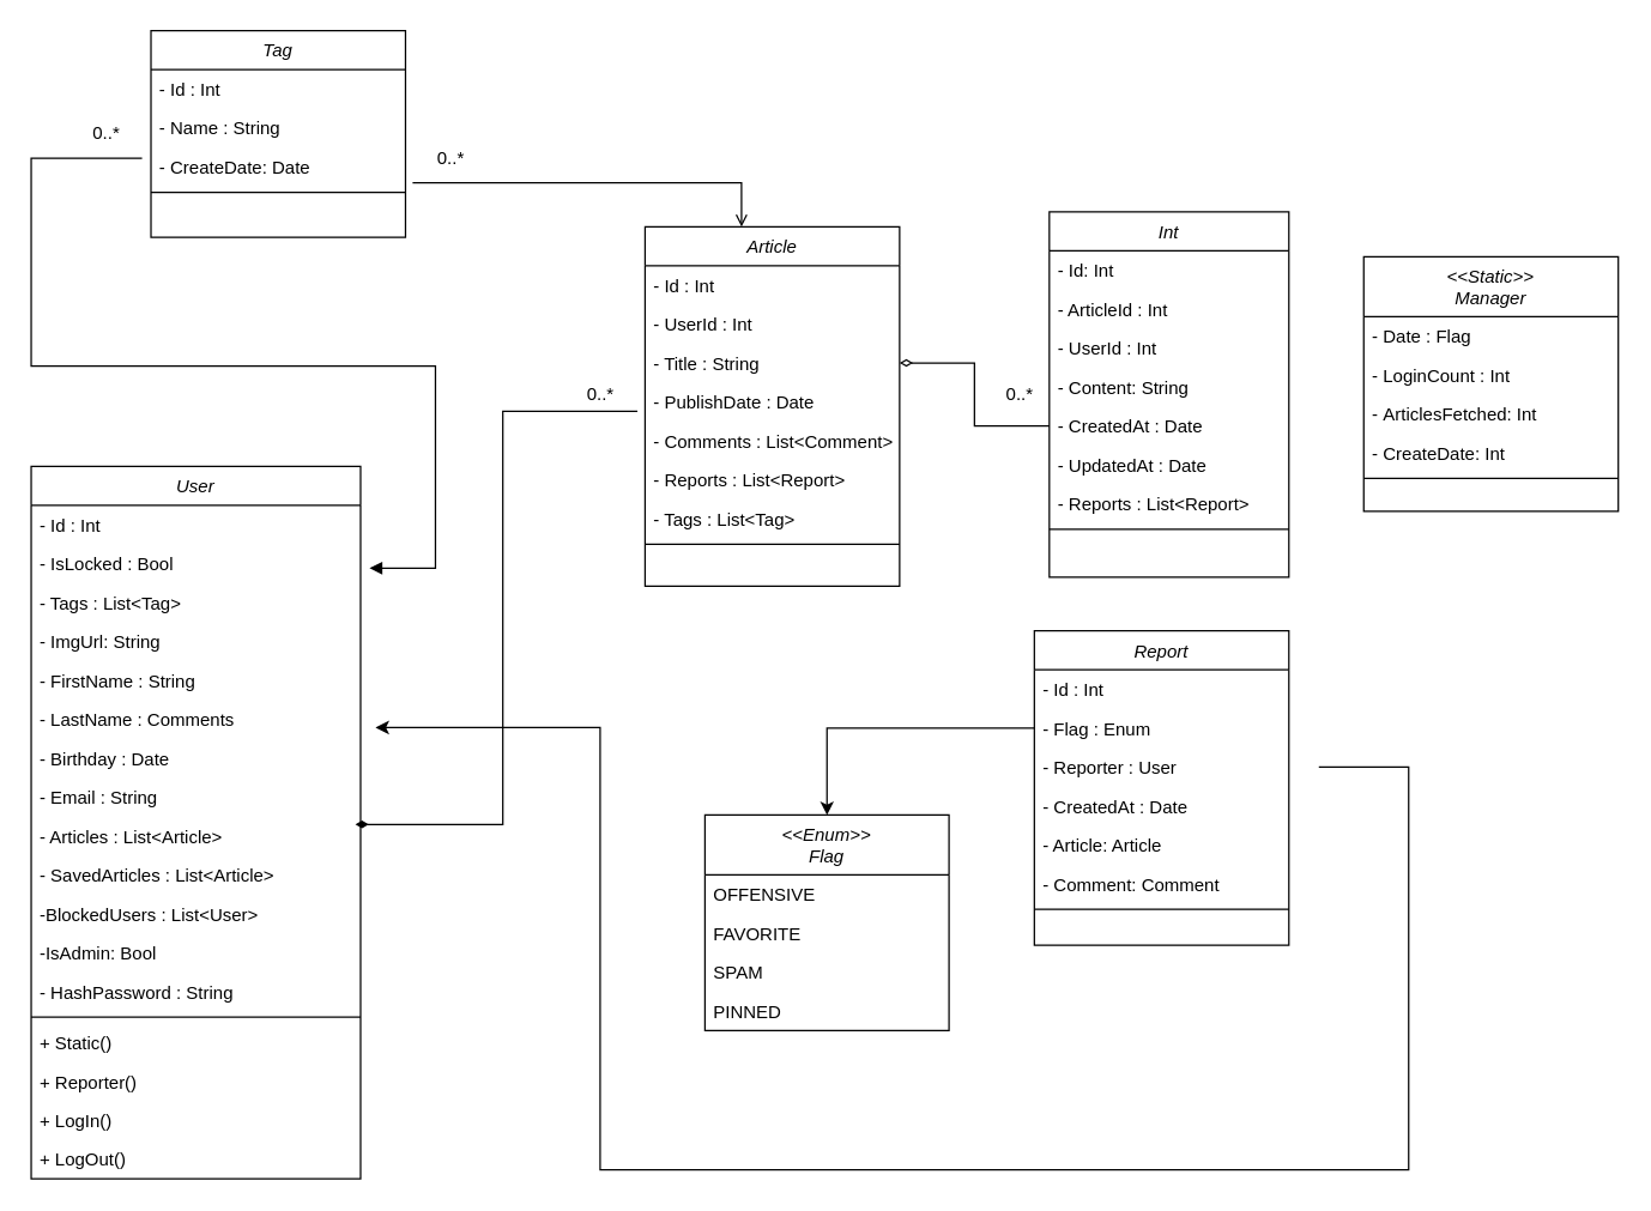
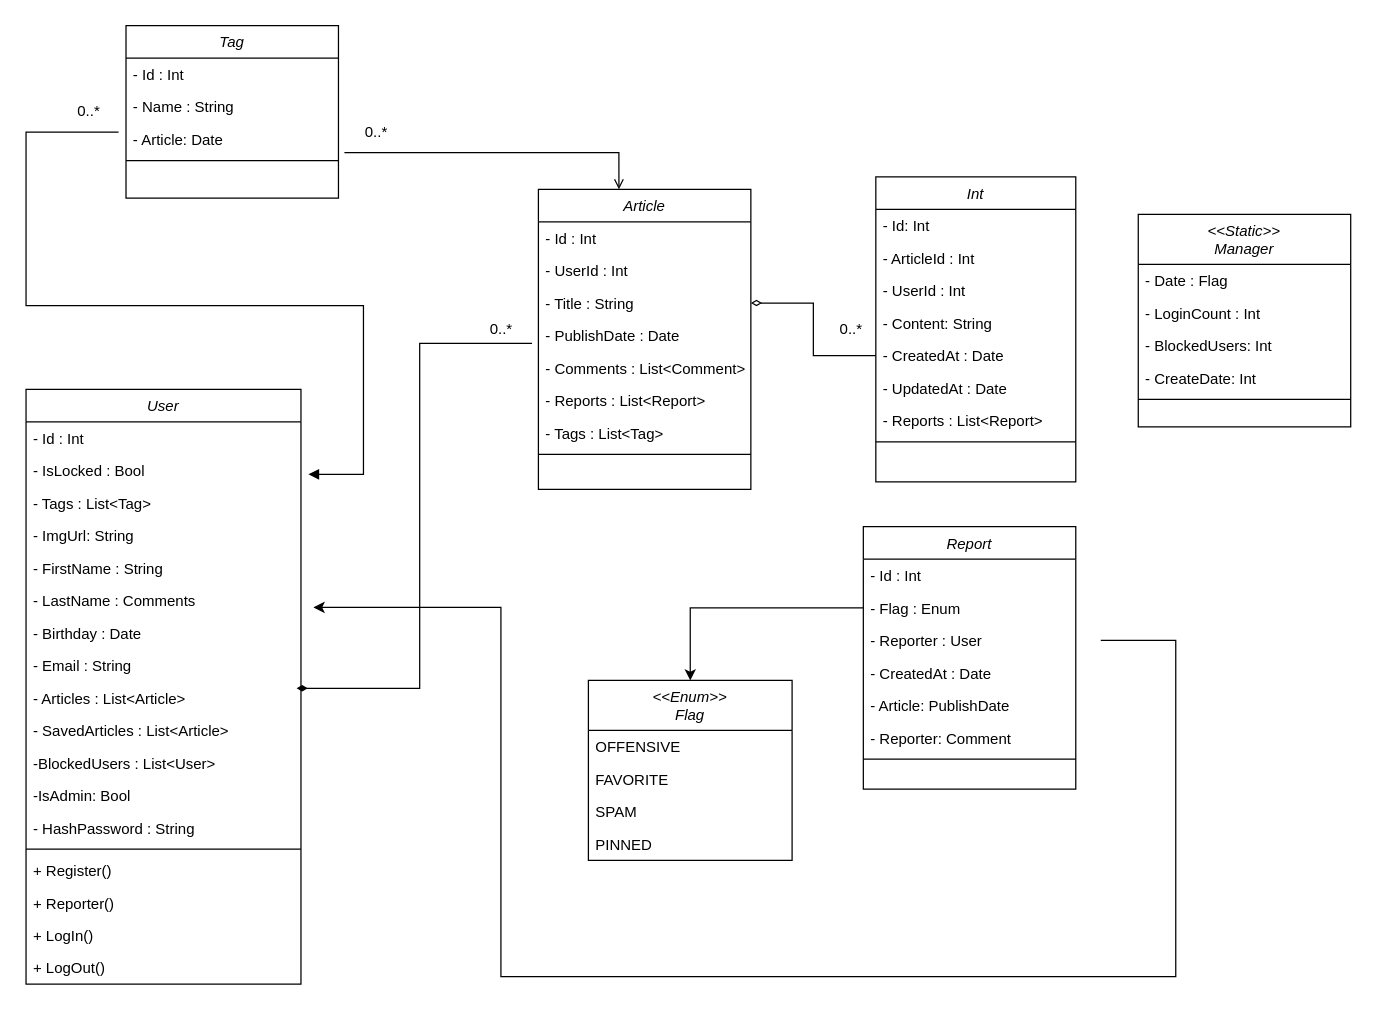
- <mxCell id="25" value="- CreateDate: Date" style="text;align=left;verticalAlign=top;spacingLeft=4;spacingRight=4;overflow=hidden;rotatable=0;points=[[0,0.5],[1,0.5]];portConstraint=eastwest;fontStyle=0" vertex="1" parent="22"><mxGeometry y="78" width="170" height="26" as="geometry" /></mxCell>
+ <mxCell id="25" value="- Article: Date" style="text;align=left;verticalAlign=top;spacingLeft=4;spacingRight=4;overflow=hidden;rotatable=0;points=[[0,0.5],[1,0.5]];portConstraint=eastwest;fontStyle=0" vertex="1" parent="22"><mxGeometry y="78" width="170" height="26" as="geometry" /></mxCell>
- <mxCell id="70" value="- ArticlesFetched: Int" style="text;align=left;verticalAlign=top;spacingLeft=4;spacingRight=4;overflow=hidden;rotatable=0;points=[[0,0.5],[1,0.5]];portConstraint=eastwest;fontStyle=0" vertex="1" parent="67"><mxGeometry y="92" width="170" height="26" as="geometry" /></mxCell>
+ <mxCell id="70" value="- BlockedUsers: Int" style="text;align=left;verticalAlign=top;spacingLeft=4;spacingRight=4;overflow=hidden;rotatable=0;points=[[0,0.5],[1,0.5]];portConstraint=eastwest;fontStyle=0" vertex="1" parent="67"><mxGeometry y="92" width="170" height="26" as="geometry" /></mxCell>
- <mxCell id="58" value="- Article: Article" style="text;align=left;verticalAlign=top;spacingLeft=4;spacingRight=4;overflow=hidden;rotatable=0;points=[[0,0.5],[1,0.5]];portConstraint=eastwest;fontStyle=0" vertex="1" parent="53"><mxGeometry y="130" width="170" height="26" as="geometry" /></mxCell>
+ <mxCell id="58" value="- Article: PublishDate" style="text;align=left;verticalAlign=top;spacingLeft=4;spacingRight=4;overflow=hidden;rotatable=0;points=[[0,0.5],[1,0.5]];portConstraint=eastwest;fontStyle=0" vertex="1" parent="53"><mxGeometry y="130" width="170" height="26" as="geometry" /></mxCell>
- <mxCell id="59" value="- Comment: Comment" style="text;align=left;verticalAlign=top;spacingLeft=4;spacingRight=4;overflow=hidden;rotatable=0;points=[[0,0.5],[1,0.5]];portConstraint=eastwest;fontStyle=0" vertex="1" parent="53"><mxGeometry y="156" width="170" height="26" as="geometry" /></mxCell>
+ <mxCell id="59" value="- Reporter: Comment" style="text;align=left;verticalAlign=top;spacingLeft=4;spacingRight=4;overflow=hidden;rotatable=0;points=[[0,0.5],[1,0.5]];portConstraint=eastwest;fontStyle=0" vertex="1" parent="53"><mxGeometry y="156" width="170" height="26" as="geometry" /></mxCell>
- <mxCell id="17" value="+ Static()" style="text;align=left;verticalAlign=top;spacingLeft=4;spacingRight=4;overflow=hidden;rotatable=0;points=[[0,0.5],[1,0.5]];portConstraint=eastwest;rounded=0;shadow=0;html=0;" vertex="1" parent="2"><mxGeometry y="372" width="220" height="26" as="geometry" /></mxCell>
+ <mxCell id="17" value="+ Register()" style="text;align=left;verticalAlign=top;spacingLeft=4;spacingRight=4;overflow=hidden;rotatable=0;points=[[0,0.5],[1,0.5]];portConstraint=eastwest;rounded=0;shadow=0;html=0;" vertex="1" parent="2"><mxGeometry y="372" width="220" height="26" as="geometry" /></mxCell>
